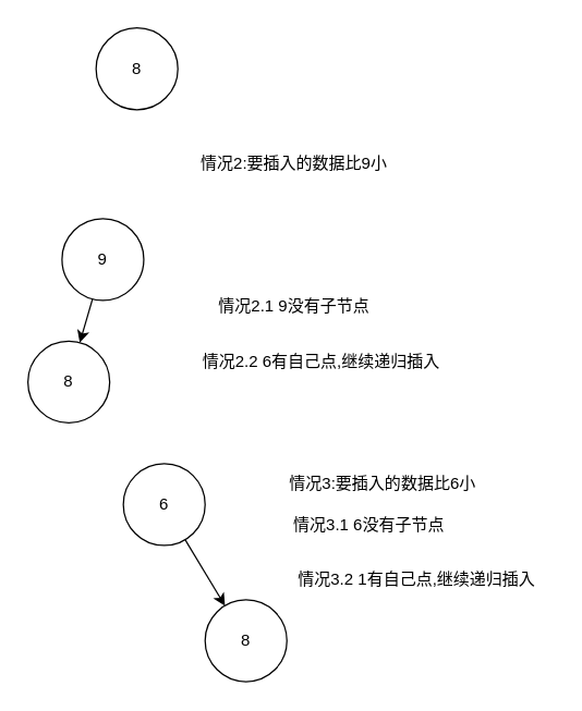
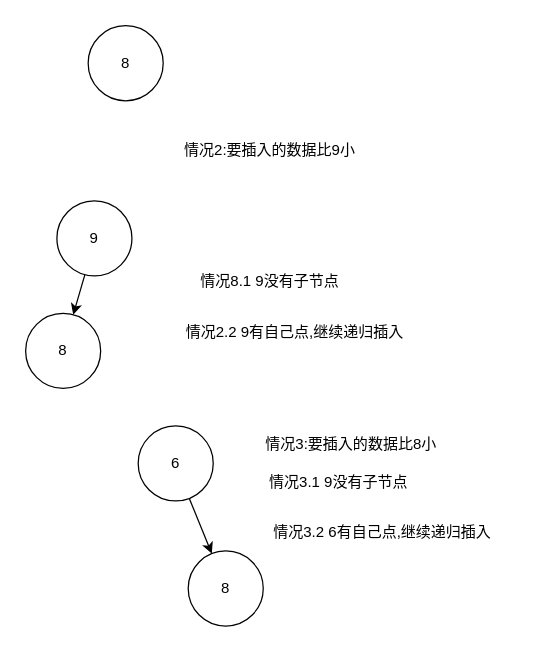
- <mxCell id="7" value="情况2.1 9没有子节点" style="text;html=1;align=center;verticalAlign=middle;resizable=0;points=[];autosize=1;strokeColor=none;fillColor=none;" vertex="1" parent="1"><mxGeometry x="150" y="210" width="130" height="30" as="geometry" /></mxCell>
+ <mxCell id="7" value="情况8.1 9没有子节点" style="text;html=1;align=center;verticalAlign=middle;resizable=0;points=[];autosize=1;strokeColor=none;fillColor=none;" vertex="1" parent="1"><mxGeometry x="150" y="210" width="130" height="30" as="geometry" /></mxCell>
- <mxCell id="8" value="情况2.2 6有自己点,继续递归插入" style="text;html=1;align=center;verticalAlign=middle;resizable=0;points=[];autosize=1;strokeColor=none;fillColor=none;" vertex="1" parent="1"><mxGeometry x="135" y="250" width="200" height="30" as="geometry" /></mxCell>
+ <mxCell id="8" value="情况2.2 9有自己点,继续递归插入" style="text;html=1;align=center;verticalAlign=middle;resizable=0;points=[];autosize=1;strokeColor=none;fillColor=none;" vertex="1" parent="1"><mxGeometry x="135" y="250" width="200" height="30" as="geometry" /></mxCell>
- <mxCell id="12" value="情况3:要插入的数据比6小" style="text;html=1;align=center;verticalAlign=middle;resizable=0;points=[];autosize=1;strokeColor=none;fillColor=none;" vertex="1" parent="1"><mxGeometry x="200" y="340" width="160" height="30" as="geometry" /></mxCell>
+ <mxCell id="12" value="情况3:要插入的数据比8小" style="text;html=1;align=center;verticalAlign=middle;resizable=0;points=[];autosize=1;strokeColor=none;fillColor=none;" vertex="1" parent="1"><mxGeometry x="200" y="340" width="160" height="30" as="geometry" /></mxCell>
- <mxCell id="11" value="6" style="ellipse;whiteSpace=wrap;html=1;aspect=fixed;" vertex="1" parent="1"><mxGeometry x="90" y="340" width="60" height="60" as="geometry" /></mxCell>
+ <mxCell id="11" value="6" style="ellipse;whiteSpace=wrap;html=1;aspect=fixed;" vertex="1" parent="1"><mxGeometry x="110" y="340" width="60" height="60" as="geometry" /></mxCell>
- <mxCell id="13" value="情况3.1 6没有子节点" style="text;html=1;align=center;verticalAlign=middle;resizable=0;points=[];autosize=1;strokeColor=none;fillColor=none;" vertex="1" parent="1"><mxGeometry x="205" y="370" width="130" height="30" as="geometry" /></mxCell>
+ <mxCell id="13" value="情况3.1 9没有子节点" style="text;html=1;align=center;verticalAlign=middle;resizable=0;points=[];autosize=1;strokeColor=none;fillColor=none;" vertex="1" parent="1"><mxGeometry x="205" y="370" width="130" height="30" as="geometry" /></mxCell>
- <mxCell id="14" value="情况3.2 1有自己点,继续递归插入" style="text;html=1;align=center;verticalAlign=middle;resizable=0;points=[];autosize=1;strokeColor=none;fillColor=none;" vertex="1" parent="1"><mxGeometry x="205" y="410" width="200" height="30" as="geometry" /></mxCell>
+ <mxCell id="14" value="情况3.2 6有自己点,继续递归插入" style="text;html=1;align=center;verticalAlign=middle;resizable=0;points=[];autosize=1;strokeColor=none;fillColor=none;" vertex="1" parent="1"><mxGeometry x="205" y="410" width="200" height="30" as="geometry" /></mxCell>
